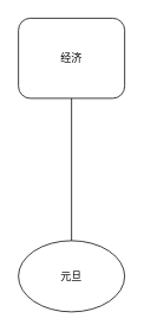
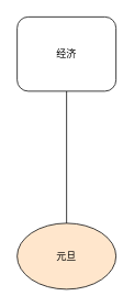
- <mxCell id="4" value="元旦" style="ellipse;whiteSpace=wrap;html=1;" vertex="1" parent="1"><mxGeometry x="20" y="270" width="120" height="80" as="geometry" /></mxCell>
+ <mxCell id="4" value="元旦" style="ellipse;whiteSpace=wrap;html=1;fillColor=#ffe6cc;" vertex="1" parent="1"><mxGeometry x="20" y="270" width="120" height="80" as="geometry" /></mxCell>
